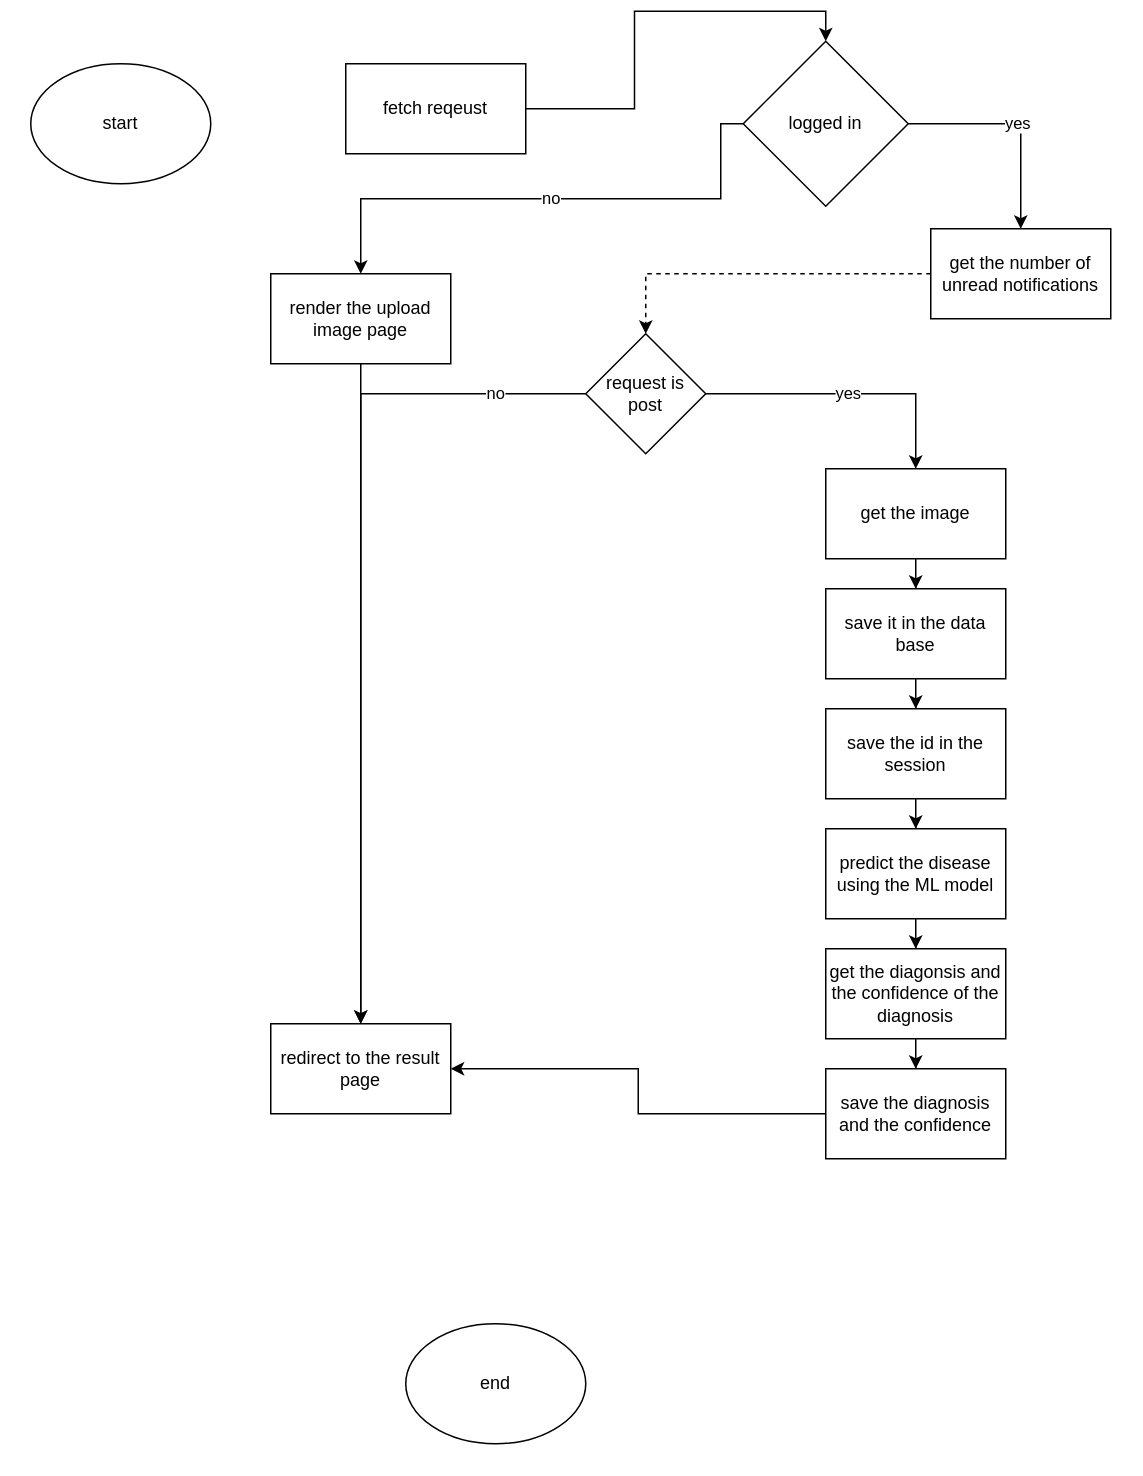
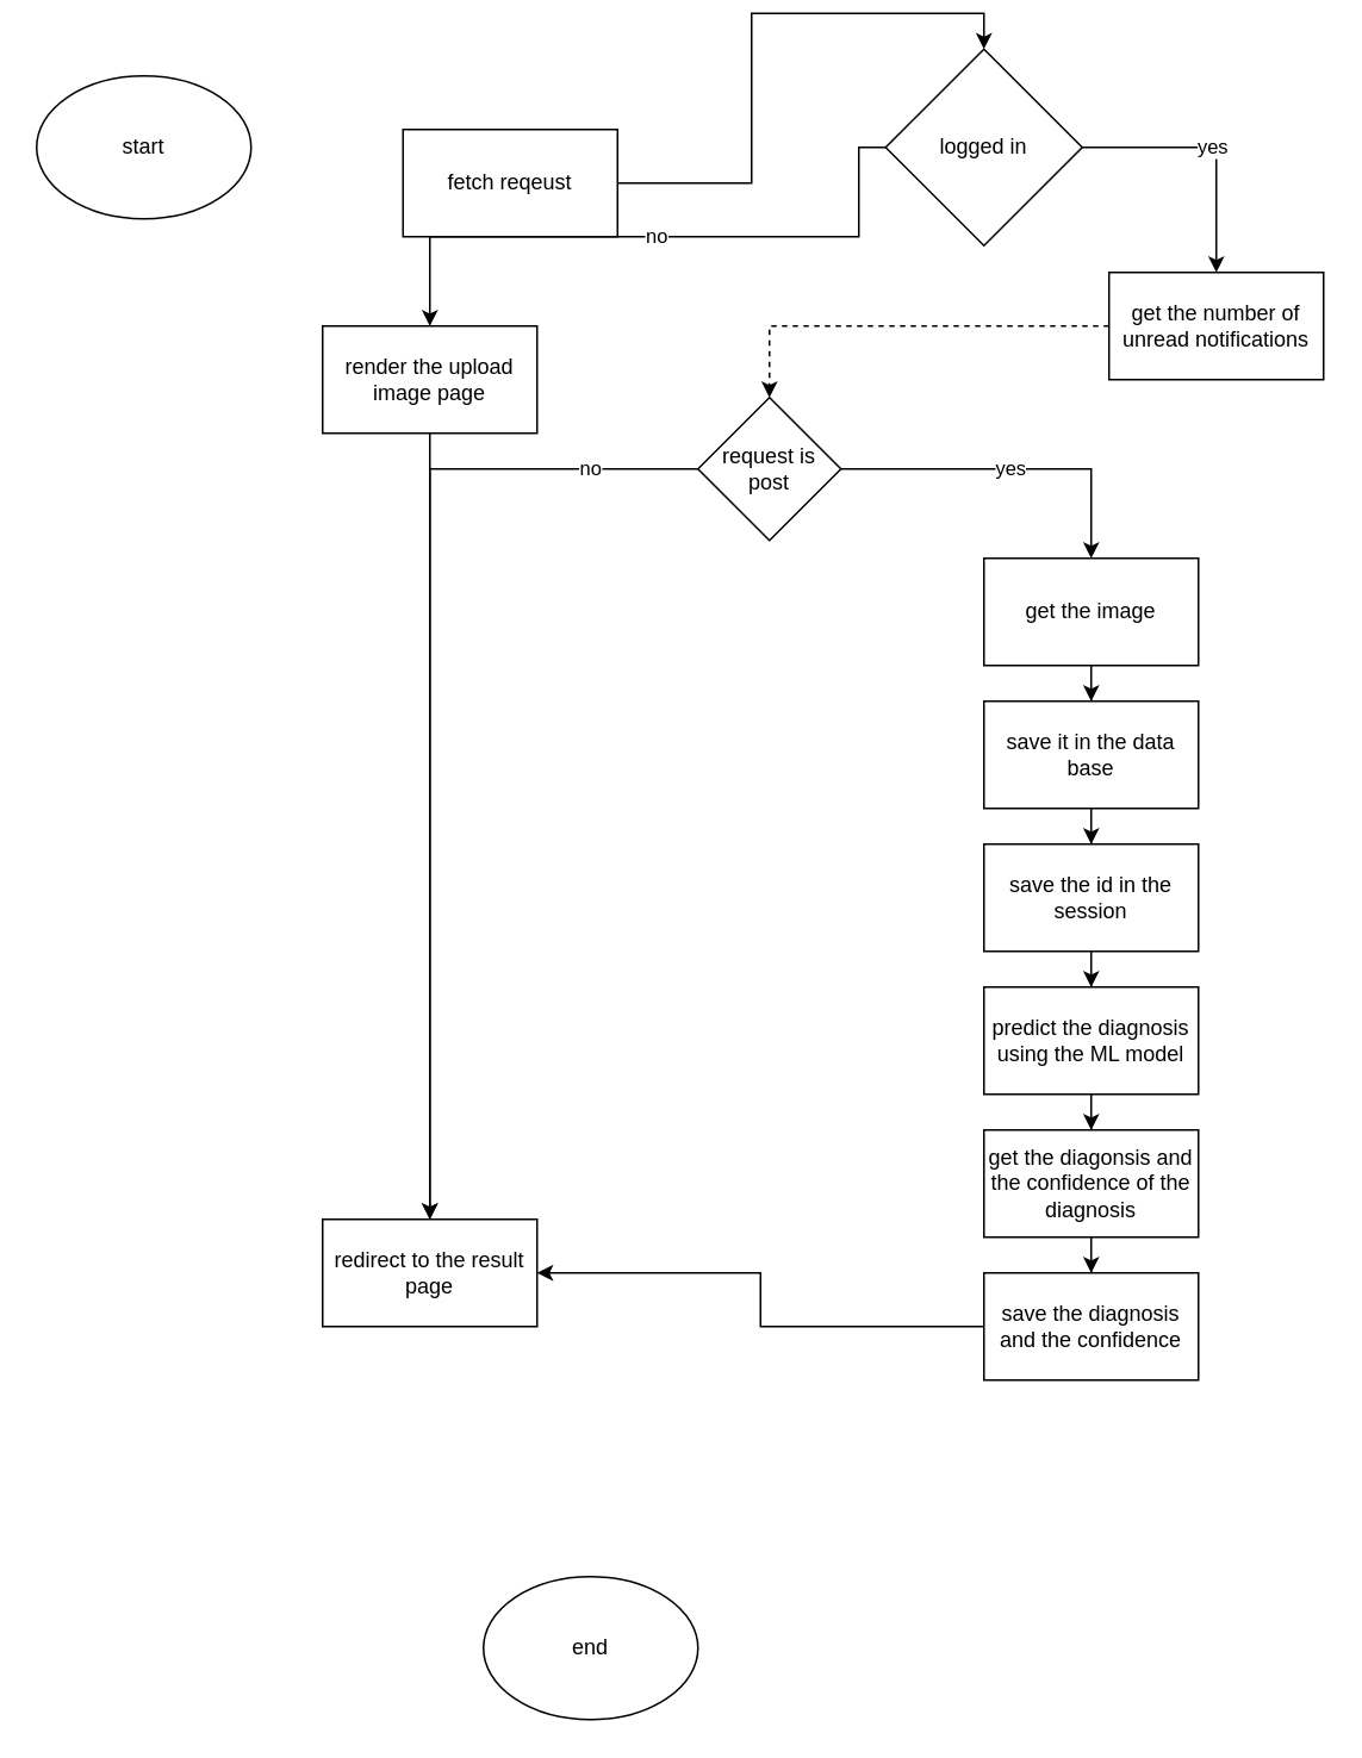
- <mxCell id="5" value="fetch reqeust" style="rounded=0;whiteSpace=wrap;html=1;" vertex="1" parent="1"><mxGeometry x="230" y="35" width="120" height="60" as="geometry" /></mxCell>
+ <mxCell id="5" value="fetch reqeust" style="rounded=0;whiteSpace=wrap;html=1;" vertex="1" parent="1"><mxGeometry x="225" y="65" width="120" height="60" as="geometry" /></mxCell>
- <mxCell id="23" value="predict the disease using the ML model" style="whiteSpace=wrap;html=1;rounded=0;" vertex="1" parent="1"><mxGeometry x="550" y="545" width="120" height="60" as="geometry" /></mxCell>
+ <mxCell id="23" value="predict the diagnosis using the ML model" style="whiteSpace=wrap;html=1;rounded=0;" vertex="1" parent="1"><mxGeometry x="550" y="545" width="120" height="60" as="geometry" /></mxCell>
